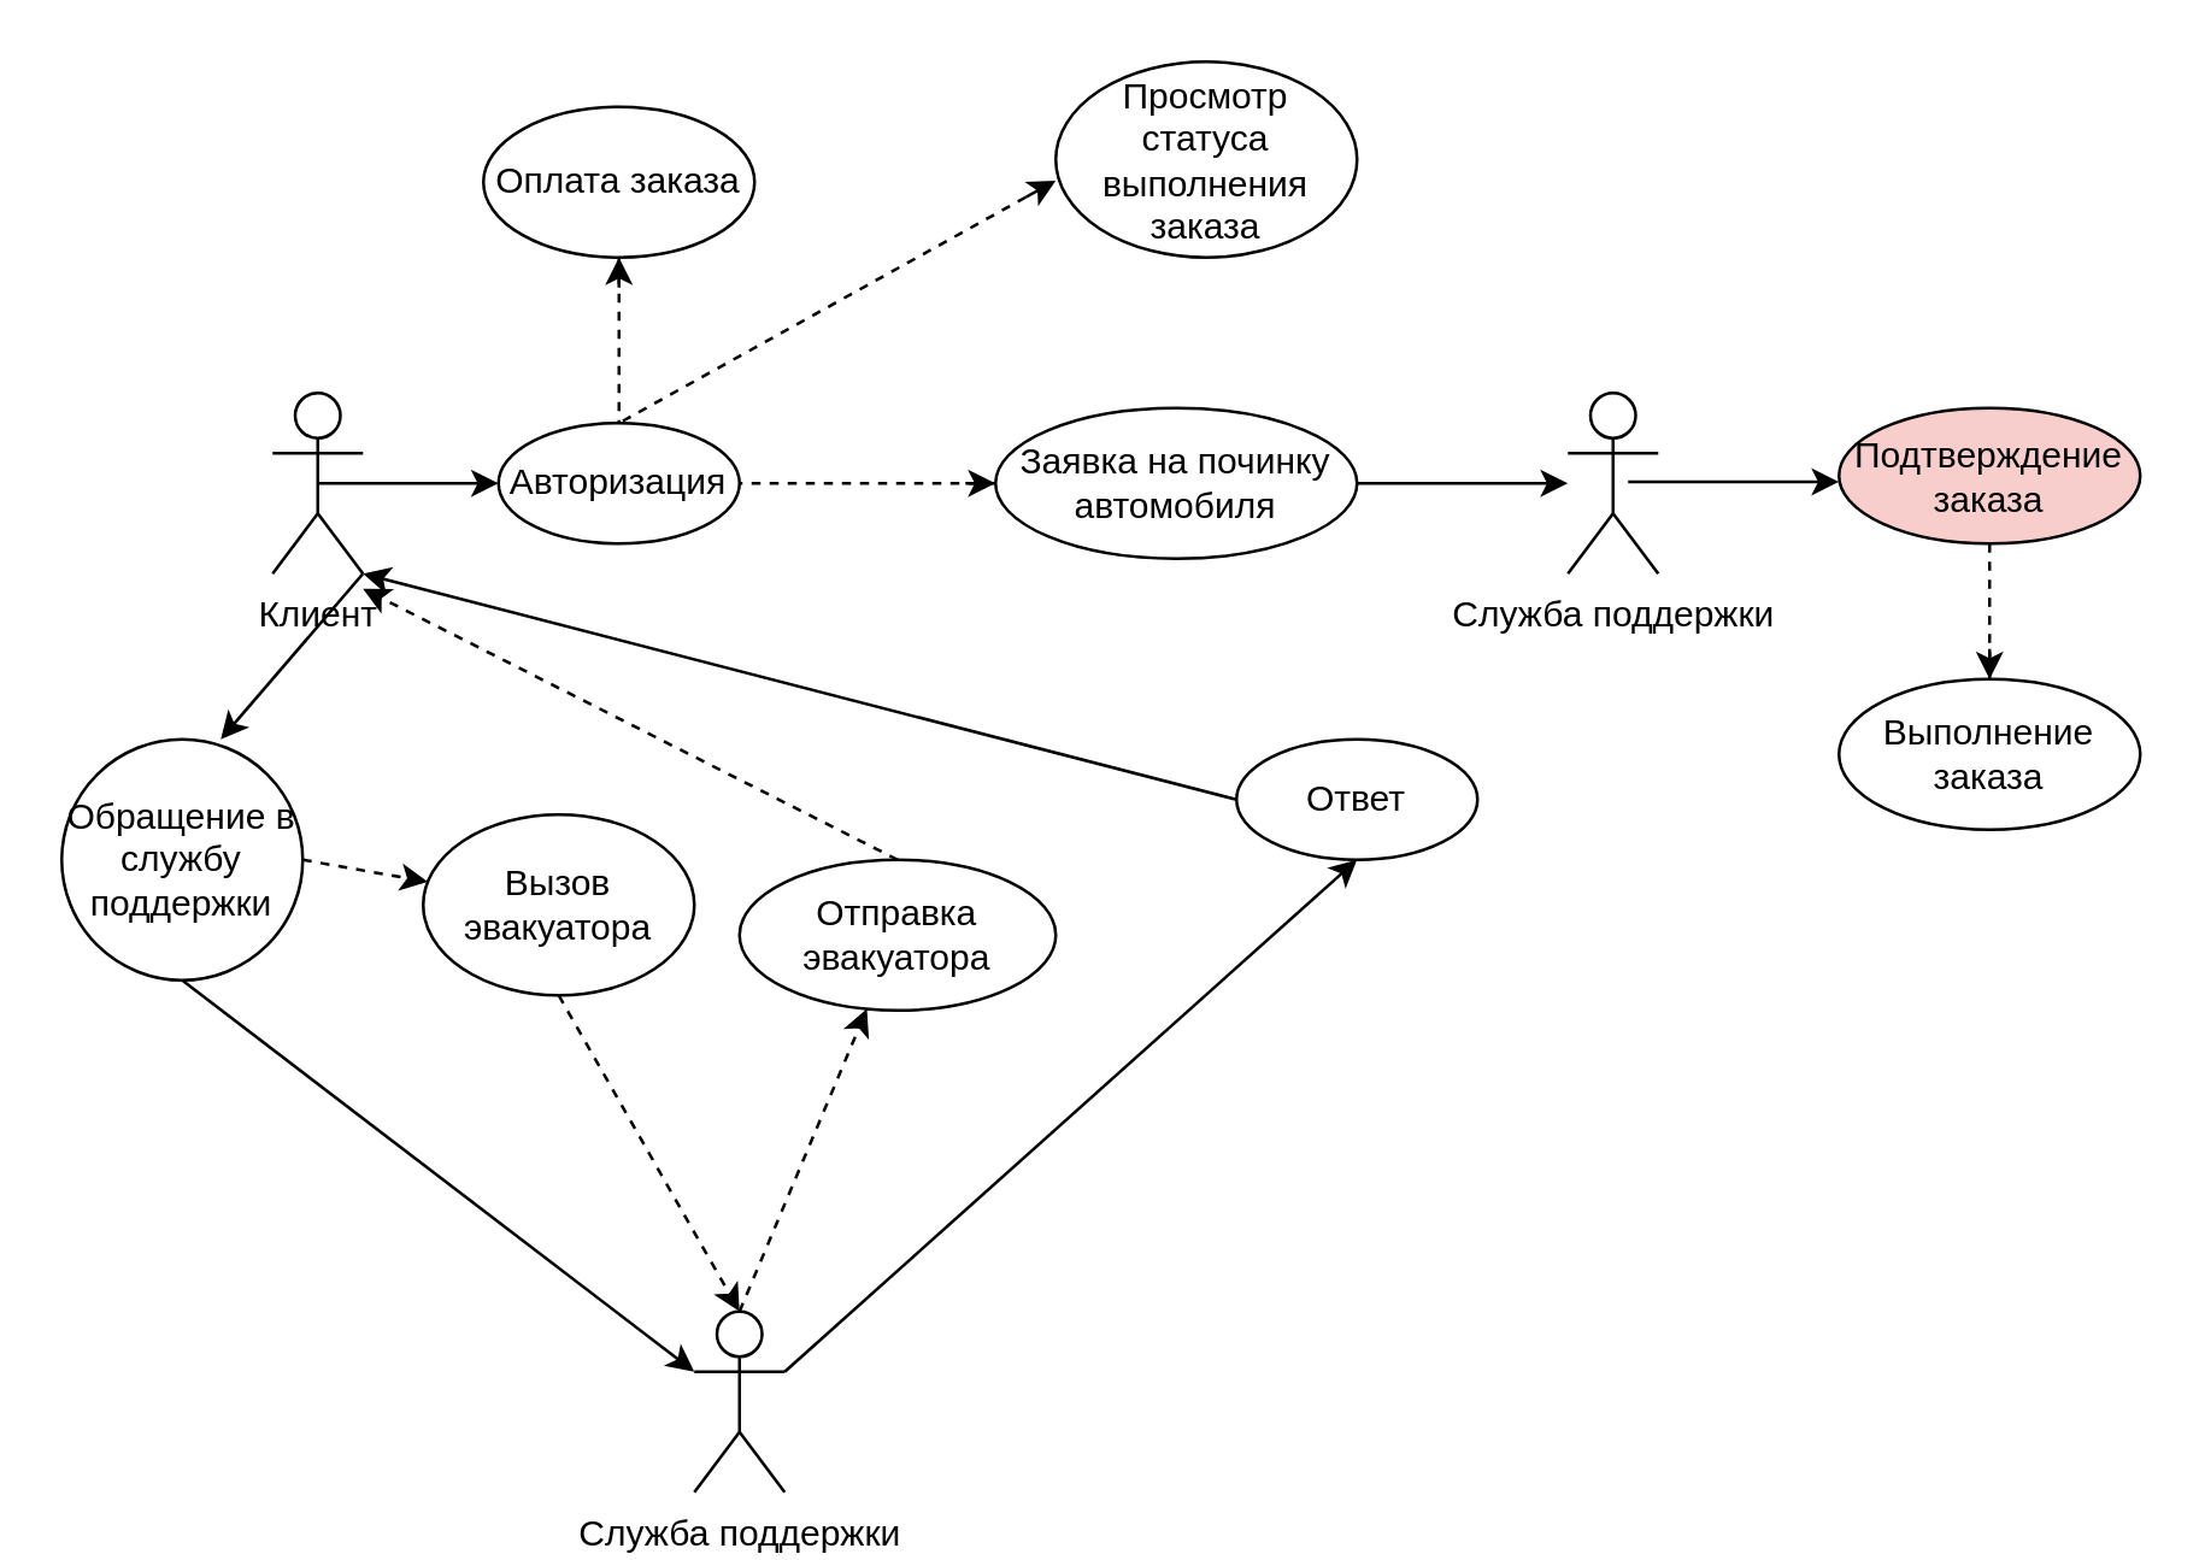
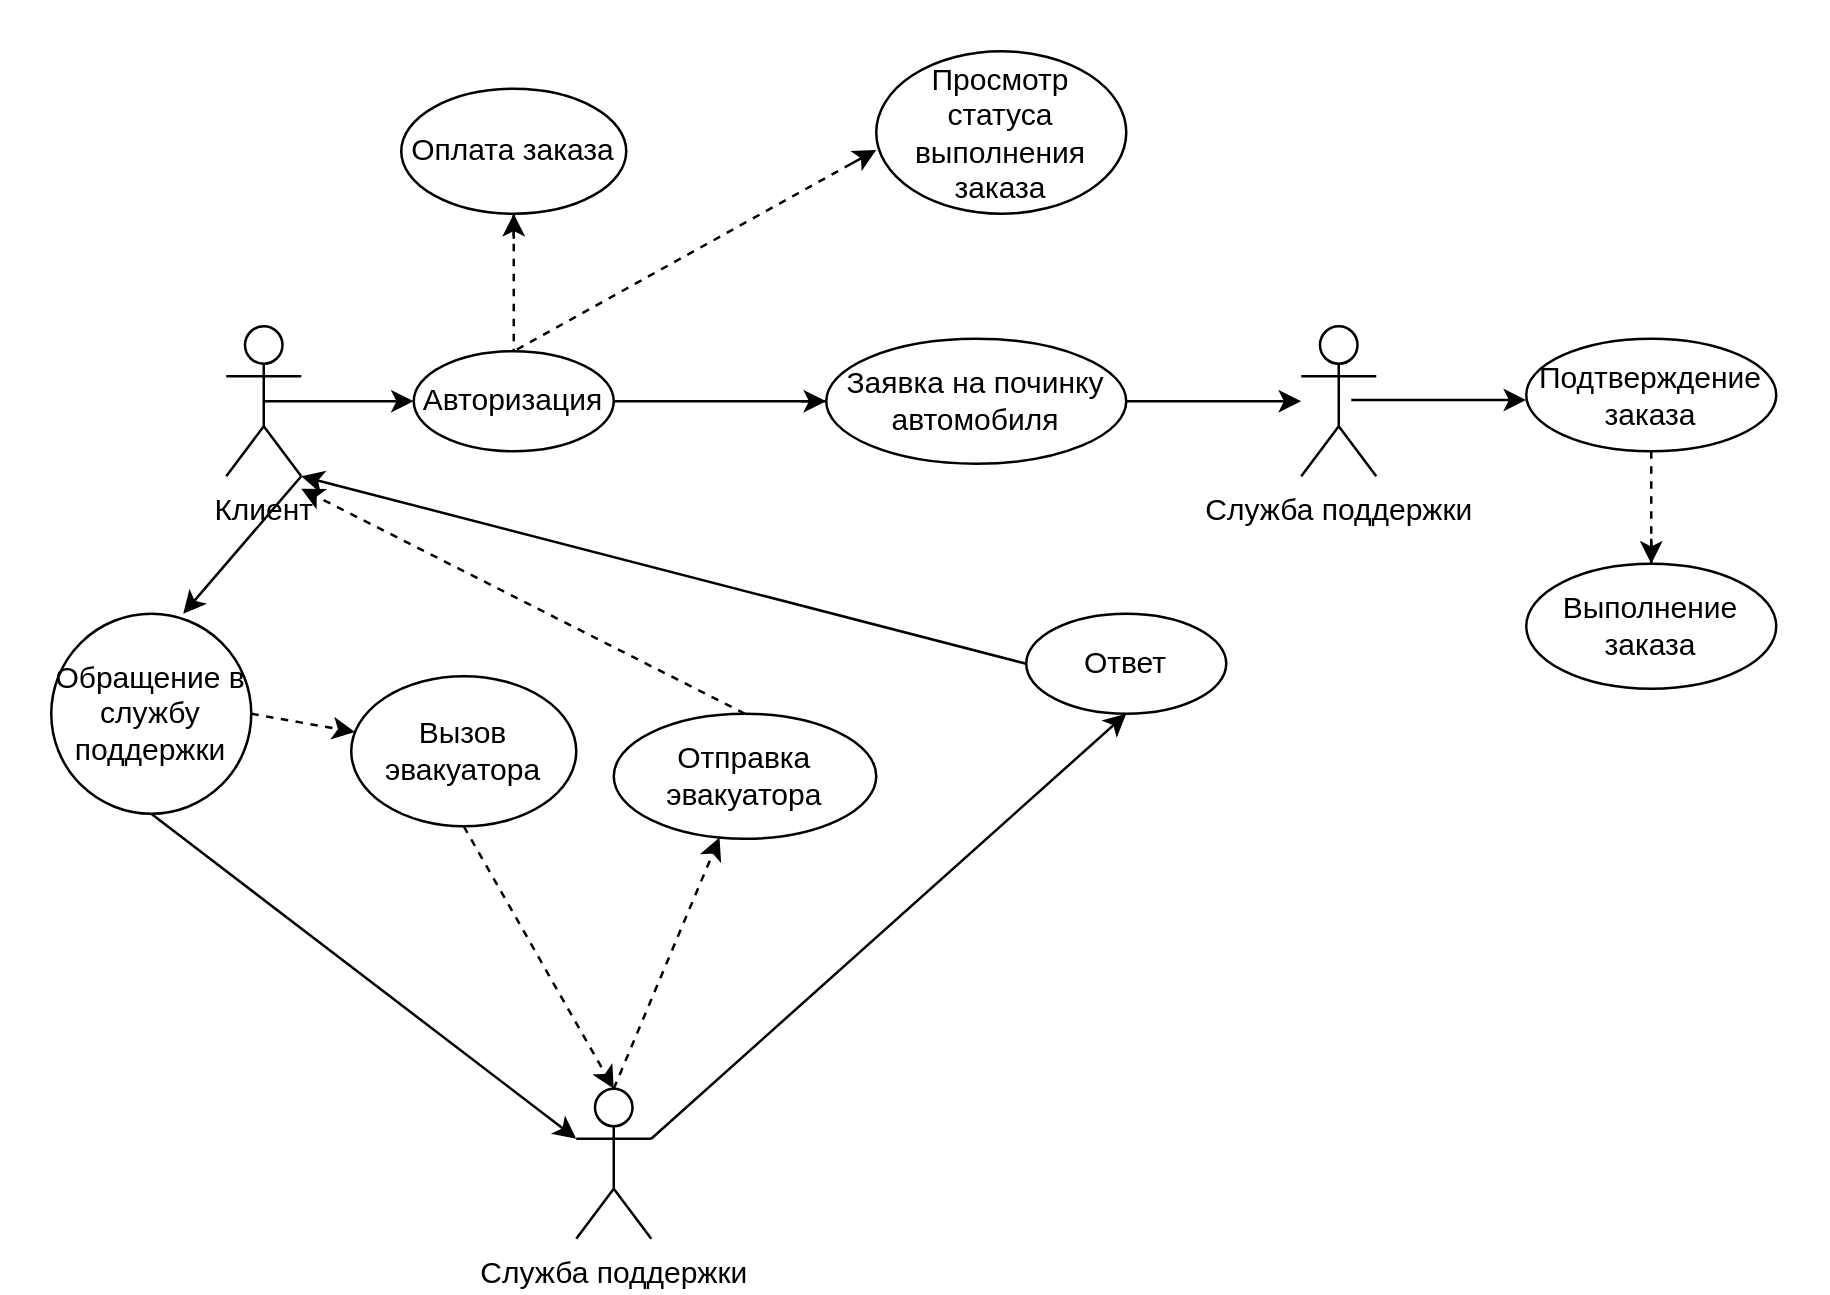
- <mxCell id="10" value="Подтверждение заказа" style="ellipse;whiteSpace=wrap;html=1;fillColor=#f8cecc;" parent="1" vertex="1"><mxGeometry x="610" y="135" width="100" height="45" as="geometry" /></mxCell>
+ <mxCell id="10" value="Подтверждение заказа" style="ellipse;whiteSpace=wrap;html=1;" parent="1" vertex="1"><mxGeometry x="610" y="135" width="100" height="45" as="geometry" /></mxCell>
- <mxCell id="22" value="" style="endArrow=none;dashed=1;html=1;entryX=1;entryY=0.5;entryDx=0;entryDy=0;exitX=0;exitY=0.5;exitDx=0;exitDy=0;" parent="1" source="7" target="6" edge="1"><mxGeometry width="50" height="50" relative="1" as="geometry"><mxPoint x="330" y="155" as="sourcePoint" /><mxPoint x="170" y="169.5" as="targetPoint" /></mxGeometry></mxCell>
+ <mxCell id="22" value="" style="endArrow=none;dashed=0;html=1;entryX=1;entryY=0.5;entryDx=0;entryDy=0;exitX=0;exitY=0.5;exitDx=0;exitDy=0;" parent="1" source="7" target="6" edge="1"><mxGeometry width="50" height="50" relative="1" as="geometry"><mxPoint x="330" y="155" as="sourcePoint" /><mxPoint x="170" y="169.5" as="targetPoint" /></mxGeometry></mxCell>
